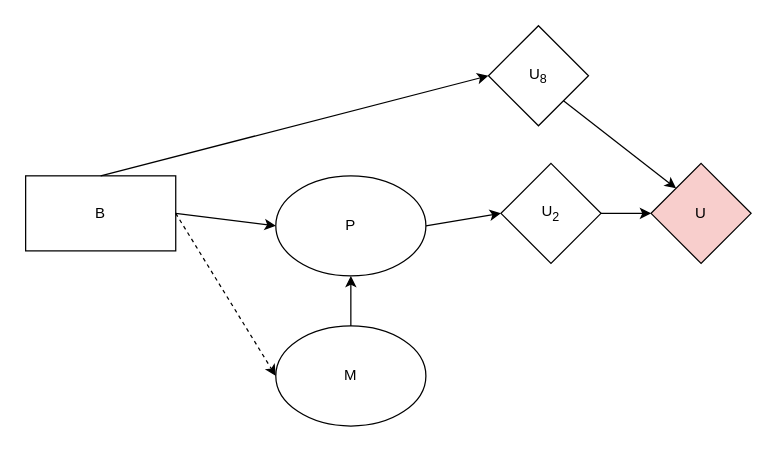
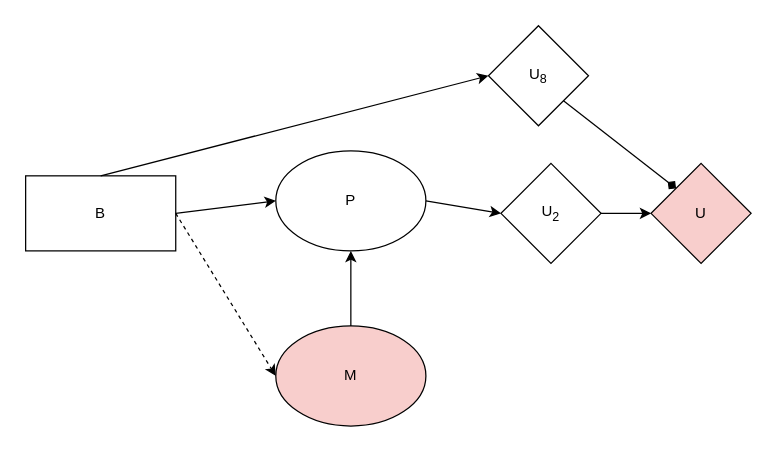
- <mxCell id="10" value="" style="endArrow=classic;html=1;exitX=1;exitY=1;exitDx=0;exitDy=0;entryX=0;entryY=0;entryDx=0;entryDy=0;" edge="1" parent="1" source="6" target="5"><mxGeometry width="50" height="50" relative="1" as="geometry"><mxPoint x="110" y="380" as="sourcePoint" /><mxPoint x="160" y="330" as="targetPoint" /></mxGeometry></mxCell>
+ <mxCell id="10" value="" style="endArrow=diamond;html=1;exitX=1;exitY=1;exitDx=0;exitDy=0;entryX=0;entryY=0;entryDx=0;entryDy=0;" edge="1" parent="1" source="6" target="5"><mxGeometry width="50" height="50" relative="1" as="geometry"><mxPoint x="110" y="380" as="sourcePoint" /><mxPoint x="160" y="330" as="targetPoint" /></mxGeometry></mxCell>
- <mxCell id="3" value="P" style="ellipse;whiteSpace=wrap;html=1;" vertex="1" parent="1"><mxGeometry x="220" y="140" width="120" height="80" as="geometry" /></mxCell>
+ <mxCell id="3" value="P" style="ellipse;whiteSpace=wrap;html=1;" vertex="1" parent="1"><mxGeometry x="220" y="120" width="120" height="80" as="geometry" /></mxCell>
- <mxCell id="4" value="M" style="ellipse;whiteSpace=wrap;html=1;" vertex="1" parent="1"><mxGeometry x="220" y="260" width="120" height="80" as="geometry" /></mxCell>
+ <mxCell id="4" value="M" style="ellipse;whiteSpace=wrap;html=1;fillColor=#f8cecc;" vertex="1" parent="1"><mxGeometry x="220" y="260" width="120" height="80" as="geometry" /></mxCell>
